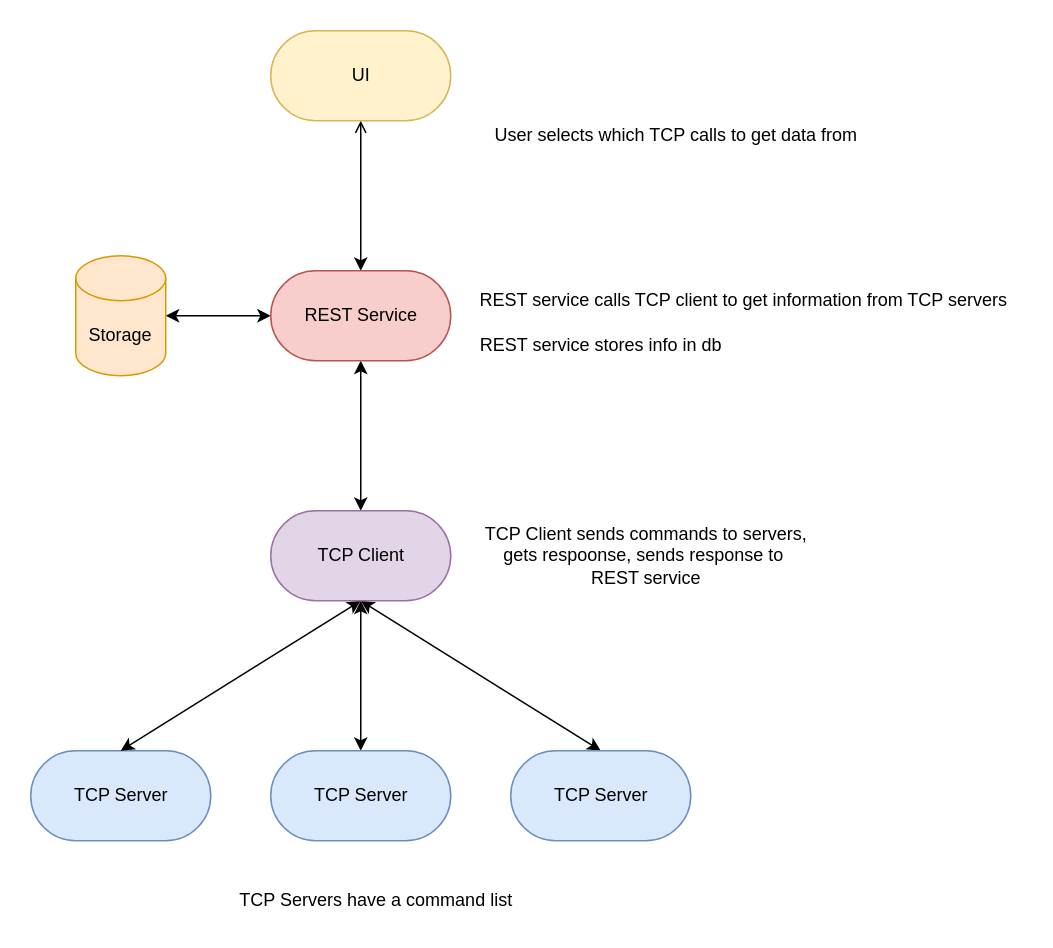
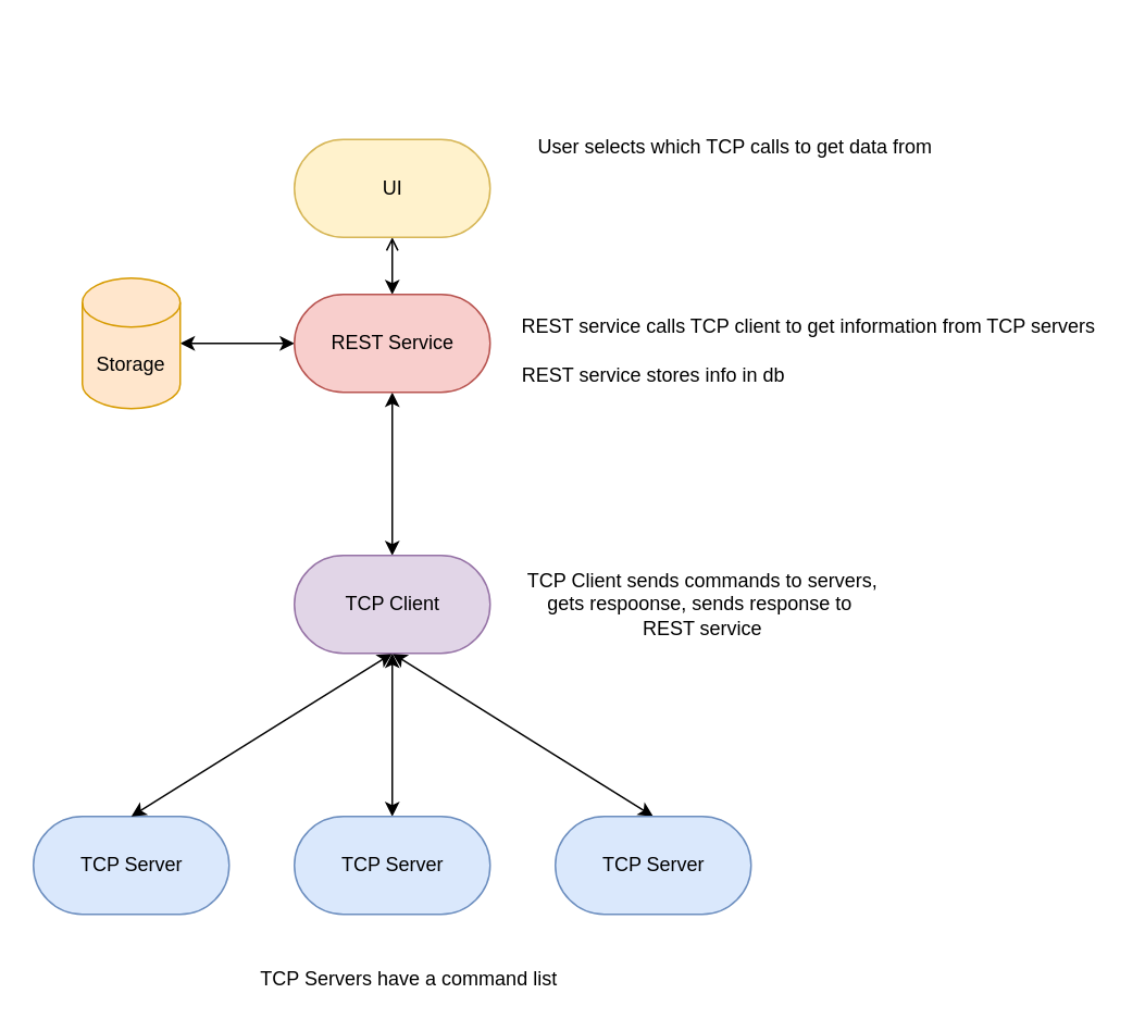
- <mxCell id="13" value="UI" style="html=1;dashed=0;whitespace=wrap;shape=mxgraph.dfd.start;fillColor=#fff2cc;strokeColor=#d6b656;" vertex="1" parent="1"><mxGeometry x="180" y="20" width="120" height="60" as="geometry" /></mxCell>
+ <mxCell id="13" value="UI" style="html=1;dashed=0;whitespace=wrap;shape=mxgraph.dfd.start;fillColor=#fff2cc;strokeColor=#d6b656;" vertex="1" parent="1"><mxGeometry x="180" y="85" width="120" height="60" as="geometry" /></mxCell>
